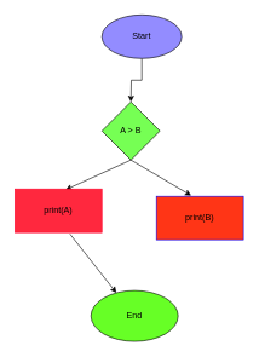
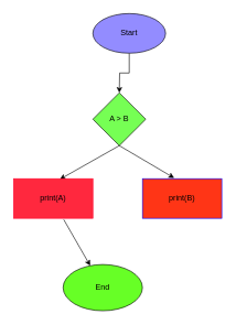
- <mxCell id="8" value="print(A)" style="rounded=0;whiteSpace=wrap;html=1;strokeColor=light-dark(#FF052E,#FFFFFF);fillColor=light-dark(#FF283E,var(--ge-dark-color, #121212));" vertex="1" parent="1"><mxGeometry x="20" y="260" width="120" height="60" as="geometry" /></mxCell>
+ <mxCell id="8" value="print(A)" style="rounded=0;whiteSpace=wrap;html=1;strokeColor=light-dark(#FF052E,#FFFFFF);fillColor=light-dark(#FF283E,var(--ge-dark-color, #121212));" vertex="1" parent="1"><mxGeometry x="20" y="270" width="120" height="60" as="geometry" /></mxCell>
- <mxCell id="10" value="End" style="ellipse;whiteSpace=wrap;html=1;fillColor=light-dark(#67FF26,var(--ge-dark-color, #121212));" vertex="1" parent="1"><mxGeometry x="125" y="400" width="120" height="70" as="geometry" /></mxCell>
+ <mxCell id="10" value="End" style="ellipse;whiteSpace=wrap;html=1;fillColor=light-dark(#67FF26,var(--ge-dark-color, #121212));" vertex="1" parent="1"><mxGeometry x="95" y="400" width="120" height="70" as="geometry" /></mxCell>
